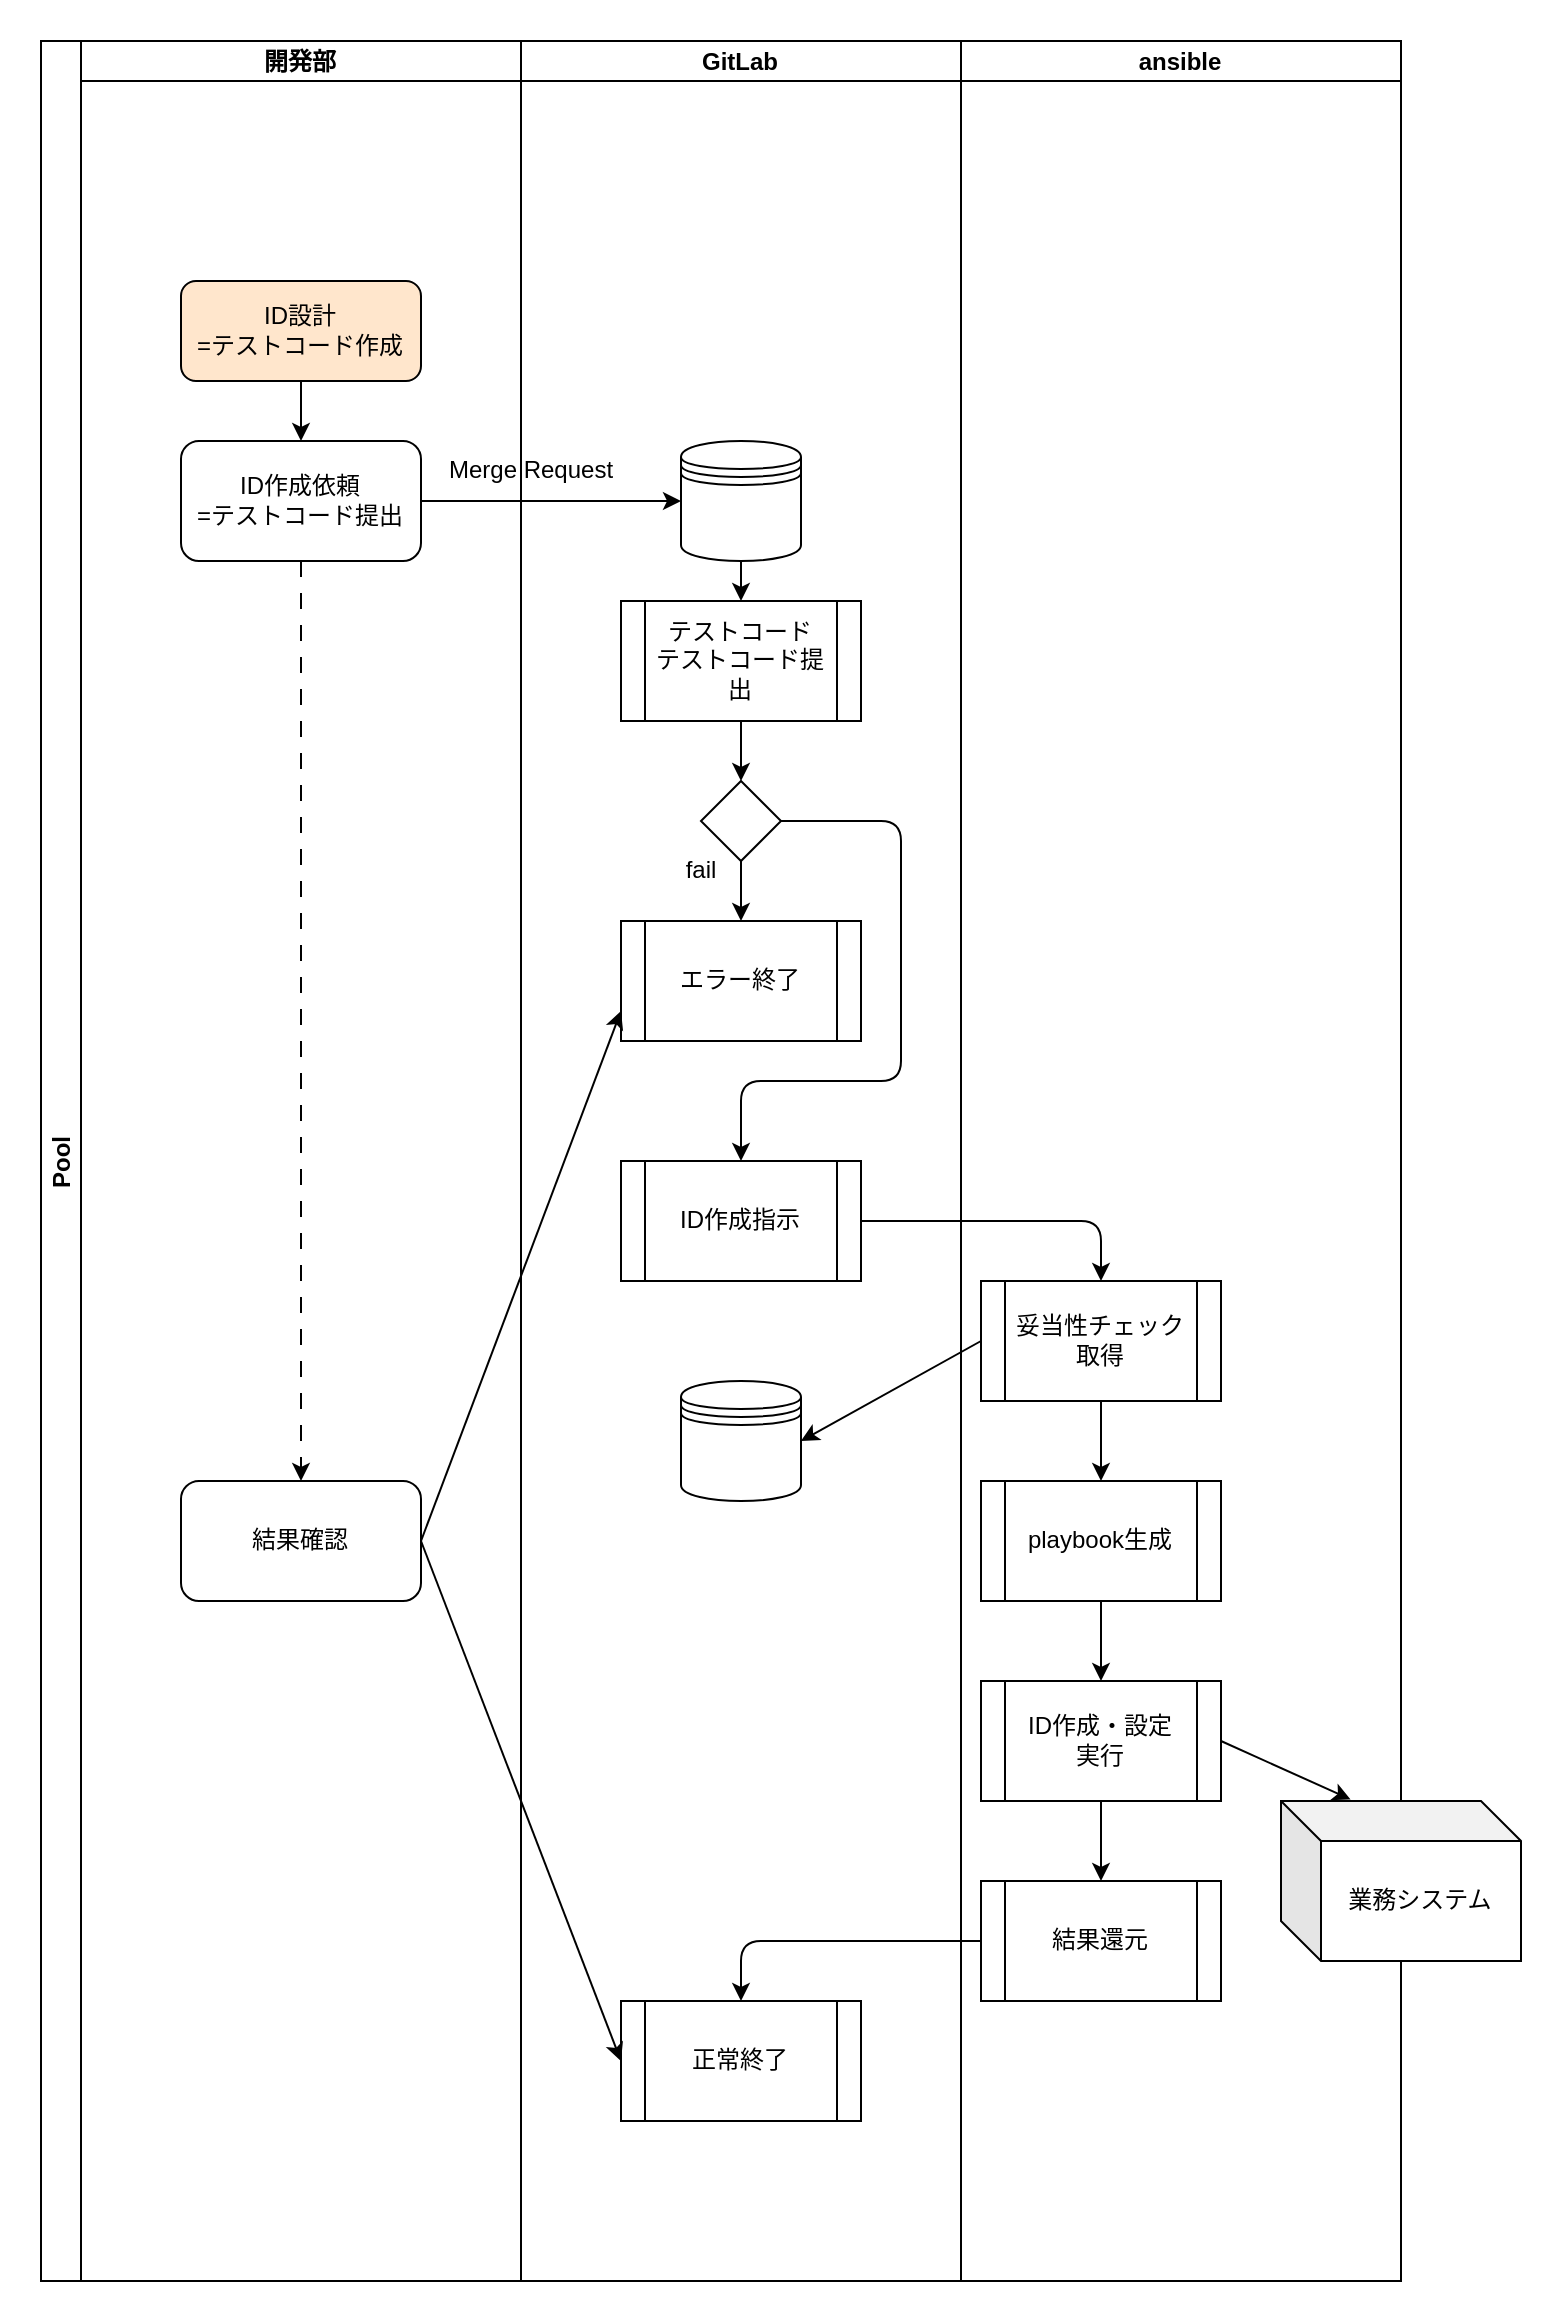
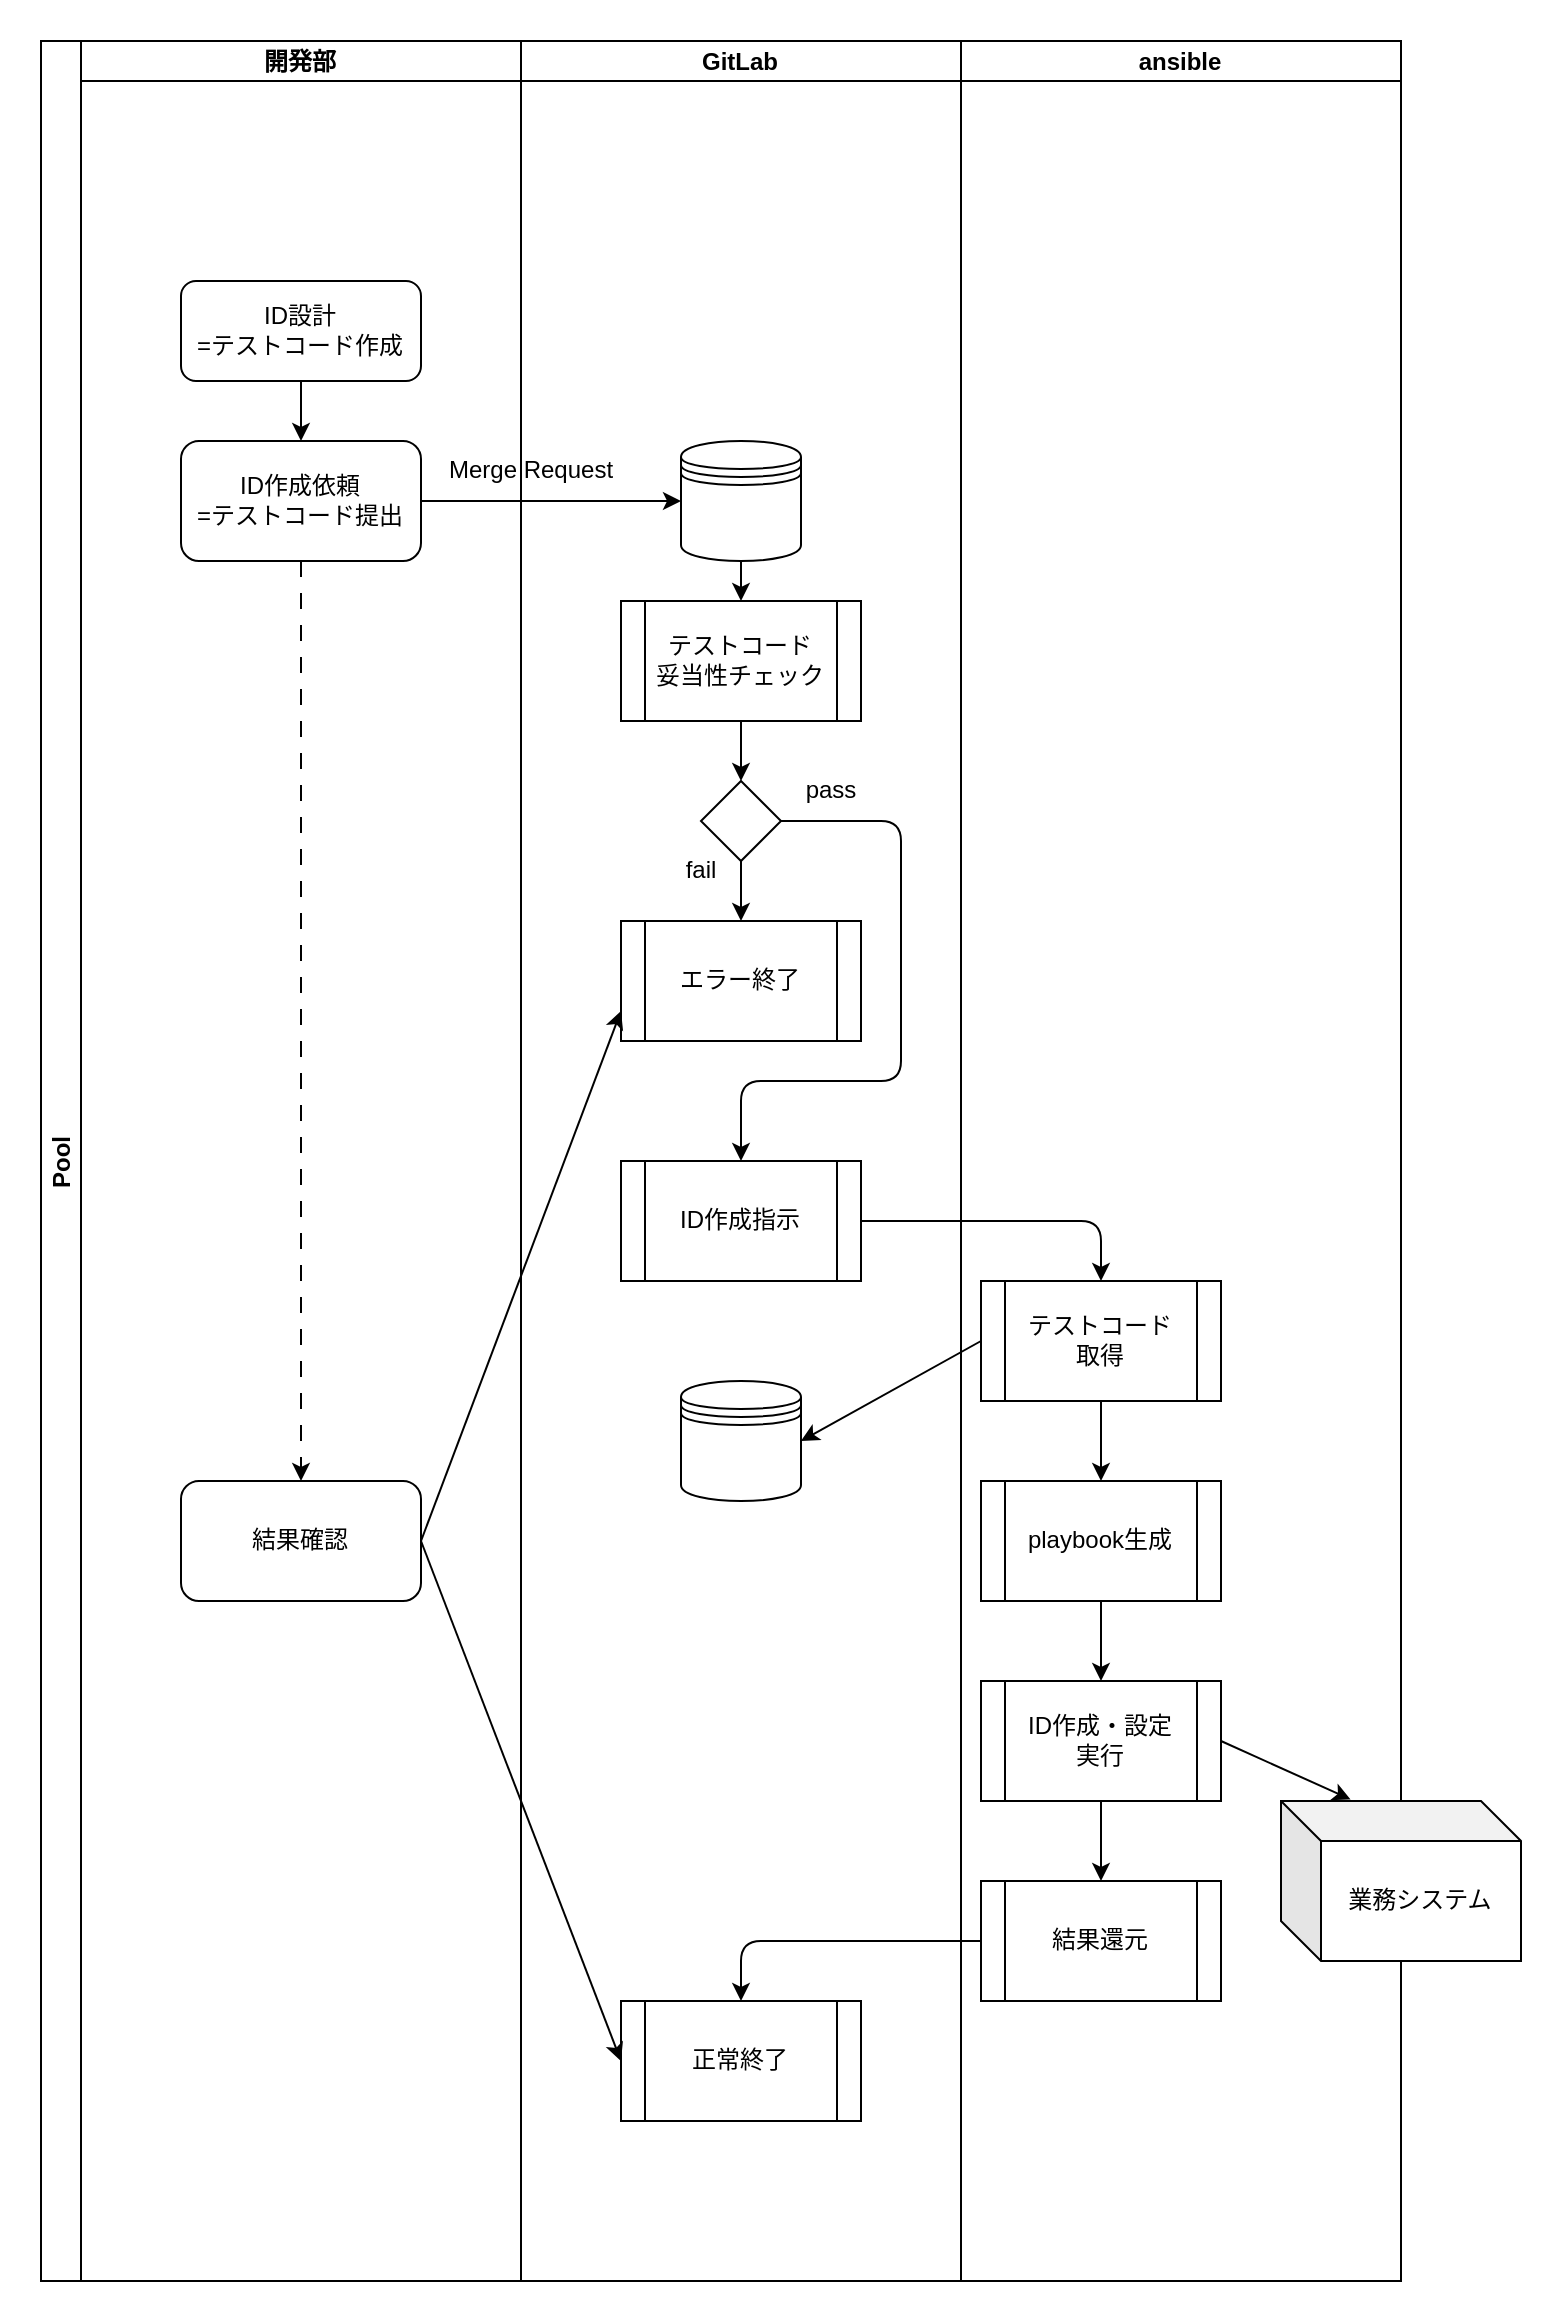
- <mxCell id="5" value="ID設計&lt;br&gt;=テストコード作成" style="rounded=1;whiteSpace=wrap;html=1;fillColor=#ffe6cc;" vertex="1" parent="3"><mxGeometry x="50" y="120" width="120" height="50" as="geometry" /></mxCell>
+ <mxCell id="5" value="ID設計&lt;br&gt;=テストコード作成" style="rounded=1;whiteSpace=wrap;html=1;" vertex="1" parent="3"><mxGeometry x="50" y="120" width="120" height="50" as="geometry" /></mxCell>
- <mxCell id="13" value="テストコード&lt;br&gt;テストコード提出" style="shape=process;whiteSpace=wrap;html=1;backgroundOutline=1;" vertex="1" parent="9"><mxGeometry x="50" y="280" width="120" height="60" as="geometry" /></mxCell>
+ <mxCell id="13" value="テストコード&lt;br&gt;妥当性チェック" style="shape=process;whiteSpace=wrap;html=1;backgroundOutline=1;" vertex="1" parent="9"><mxGeometry x="50" y="280" width="120" height="60" as="geometry" /></mxCell>
+ <mxCell id="20" value="pass" style="text;html=1;align=center;verticalAlign=middle;resizable=0;points=[];autosize=1;strokeColor=none;fillColor=none;" vertex="1" parent="9"><mxGeometry x="130" y="360" width="50" height="30" as="geometry" /></mxCell>
- <mxCell id="25" value="妥当性チェック&lt;br&gt;取得" style="shape=process;whiteSpace=wrap;html=1;backgroundOutline=1;" vertex="1" parent="24"><mxGeometry x="10" y="620" width="120" height="60" as="geometry" /></mxCell>
+ <mxCell id="25" value="テストコード&lt;br&gt;取得" style="shape=process;whiteSpace=wrap;html=1;backgroundOutline=1;" vertex="1" parent="24"><mxGeometry x="10" y="620" width="120" height="60" as="geometry" /></mxCell>
